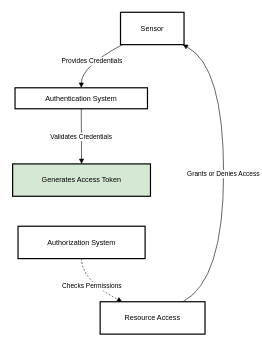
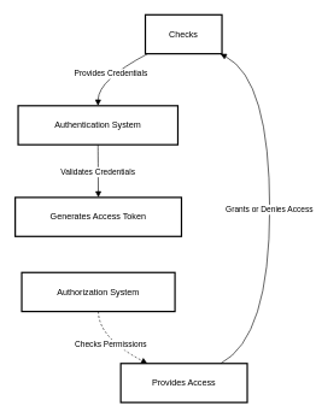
- <mxCell id="2" value="Sensor" style="whiteSpace=wrap;strokeWidth=2;" vertex="1" parent="1"><mxGeometry x="200" y="20" width="106" height="54" as="geometry" /></mxCell>
+ <mxCell id="2" value="Checks" style="whiteSpace=wrap;strokeWidth=2;" vertex="1" parent="1"><mxGeometry x="200" y="20" width="106" height="54" as="geometry" /></mxCell>
- <mxCell id="3" value="Authentication System" style="whiteSpace=wrap;strokeWidth=2;" vertex="1" parent="1"><mxGeometry x="24" y="146" width="221" height="35" as="geometry" /></mxCell>
+ <mxCell id="3" value="Authentication System" style="whiteSpace=wrap;strokeWidth=2;" vertex="1" parent="1"><mxGeometry x="24" y="146" width="221" height="54" as="geometry" /></mxCell>
- <mxCell id="4" value="Generates Access Token" style="whiteSpace=wrap;strokeWidth=2;fillColor=#d5e8d4;" vertex="1" parent="1"><mxGeometry x="20" y="273" width="230" height="54" as="geometry" /></mxCell>
+ <mxCell id="4" value="Generates Access Token" style="whiteSpace=wrap;strokeWidth=2;" vertex="1" parent="1"><mxGeometry x="20" y="273" width="230" height="54" as="geometry" /></mxCell>
- <mxCell id="6" value="Resource Access" style="whiteSpace=wrap;strokeWidth=2;" vertex="1" parent="1"><mxGeometry x="166" y="503" width="175" height="54" as="geometry" /></mxCell>
+ <mxCell id="6" value="Provides Access" style="whiteSpace=wrap;strokeWidth=2;" vertex="1" parent="1"><mxGeometry x="166" y="503" width="175" height="54" as="geometry" /></mxCell>
